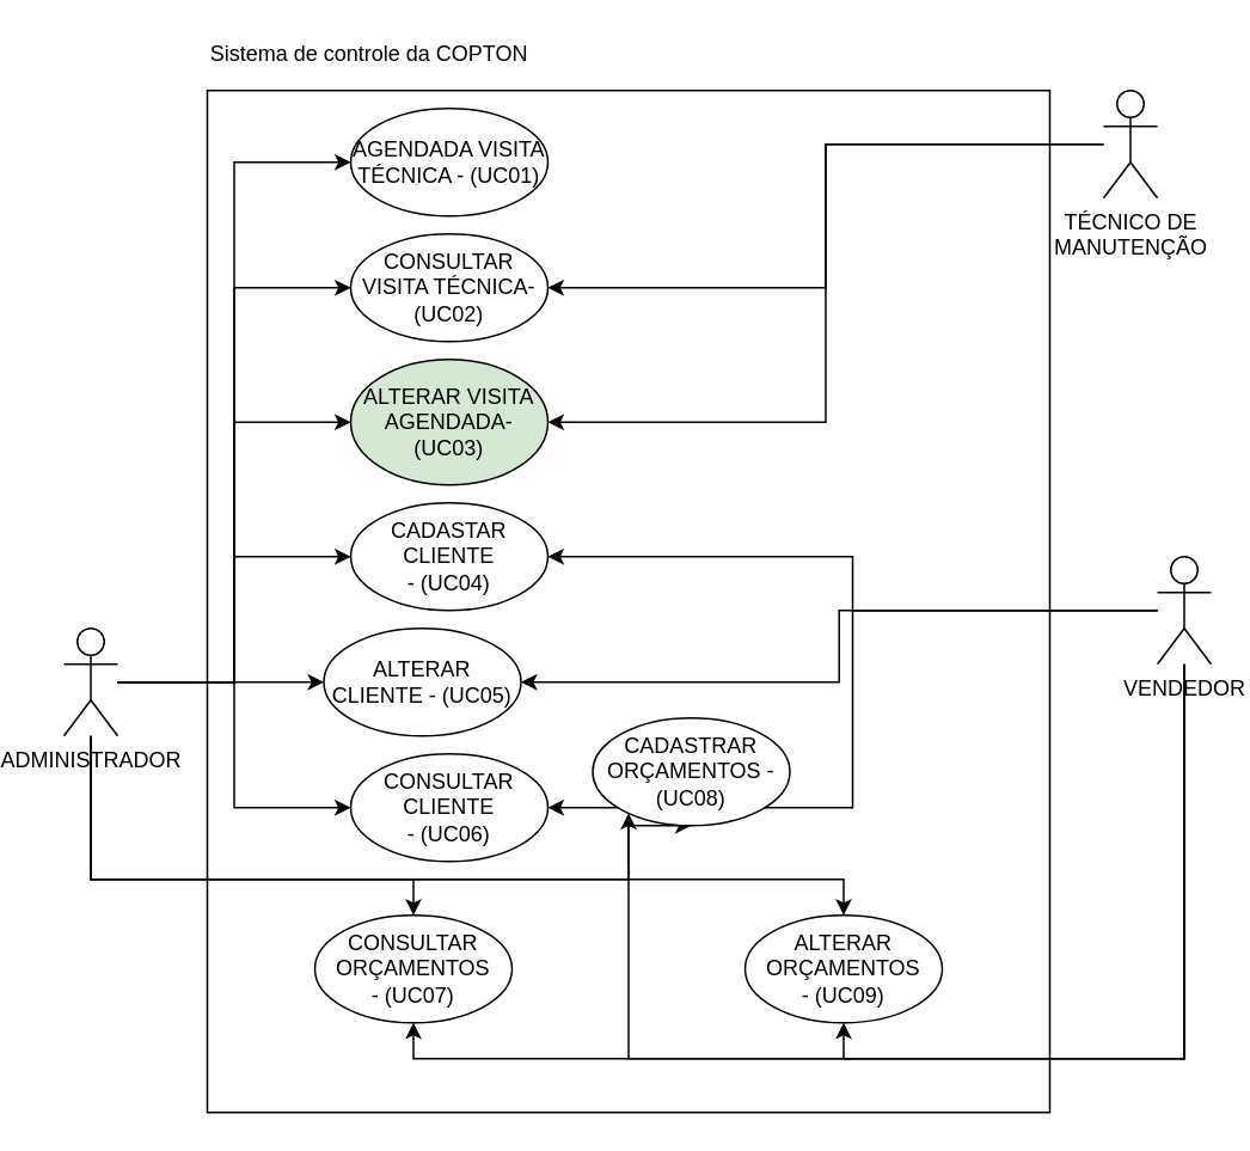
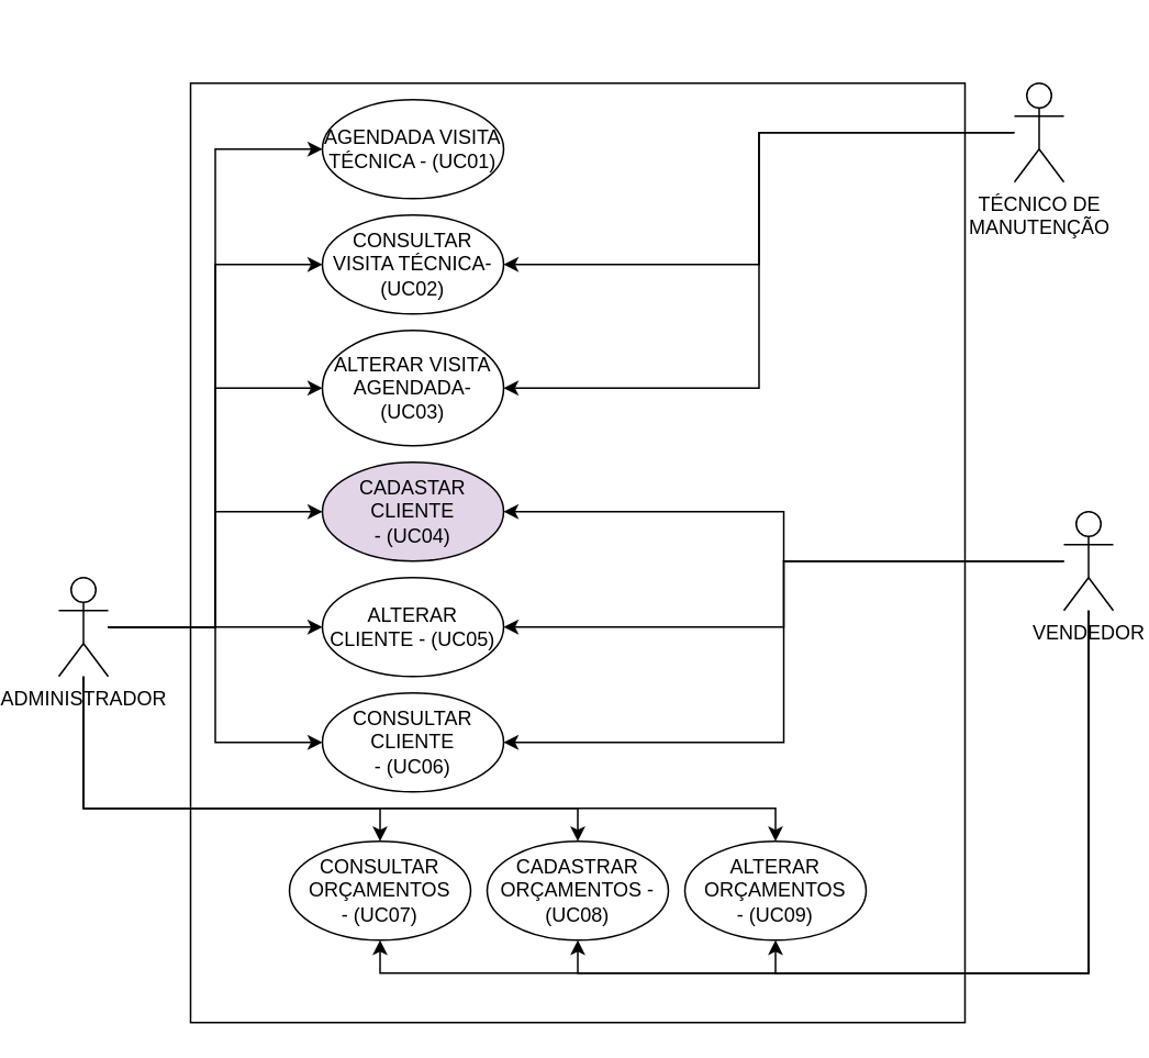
- <mxCell id="3" value="Sistema de controle da COPTON&amp;nbsp;" style="text;html=1;strokeColor=none;fillColor=none;align=left;verticalAlign=middle;whiteSpace=wrap;rounded=0;" vertex="1" parent="1"><mxGeometry x="100" y="20" width="330" height="20" as="geometry" /></mxCell>
- <mxCell id="26" value="ALTERAR VISITA AGENDADA- (UC03)" style="ellipse;whiteSpace=wrap;html=1;fillColor=#d5e8d4;" vertex="1" parent="1"><mxGeometry x="180" y="200" width="110" height="70" as="geometry" /></mxCell>
+ <mxCell id="26" value="ALTERAR VISITA AGENDADA- (UC03)" style="ellipse;whiteSpace=wrap;html=1;" vertex="1" parent="1"><mxGeometry x="180" y="200" width="110" height="70" as="geometry" /></mxCell>
- <mxCell id="27" value="CADASTAR CLIENTE &lt;br&gt;- (UC04)" style="ellipse;whiteSpace=wrap;html=1;" vertex="1" parent="1"><mxGeometry x="180" y="280" width="110" height="60" as="geometry" /></mxCell>
+ <mxCell id="27" value="CADASTAR CLIENTE &lt;br&gt;- (UC04)" style="ellipse;whiteSpace=wrap;html=1;fillColor=#e1d5e7;" vertex="1" parent="1"><mxGeometry x="180" y="280" width="110" height="60" as="geometry" /></mxCell>
- <mxCell id="29" value="ALTERAR CLIENTE - (UC05)" style="ellipse;whiteSpace=wrap;html=1;" vertex="1" parent="1"><mxGeometry x="165" y="350" width="110" height="60" as="geometry" /></mxCell>
+ <mxCell id="29" value="ALTERAR CLIENTE - (UC05)" style="ellipse;whiteSpace=wrap;html=1;" vertex="1" parent="1"><mxGeometry x="180" y="350" width="110" height="60" as="geometry" /></mxCell>
- <mxCell id="33" value="CADASTRAR&lt;br&gt;ORÇAMENTOS - (UC08)" style="ellipse;whiteSpace=wrap;html=1;" vertex="1" parent="1"><mxGeometry x="315" y="400" width="110" height="60" as="geometry" /></mxCell>
+ <mxCell id="33" value="CADASTRAR&lt;br&gt;ORÇAMENTOS - (UC08)" style="ellipse;whiteSpace=wrap;html=1;" vertex="1" parent="1"><mxGeometry x="280" y="510" width="110" height="60" as="geometry" /></mxCell>
